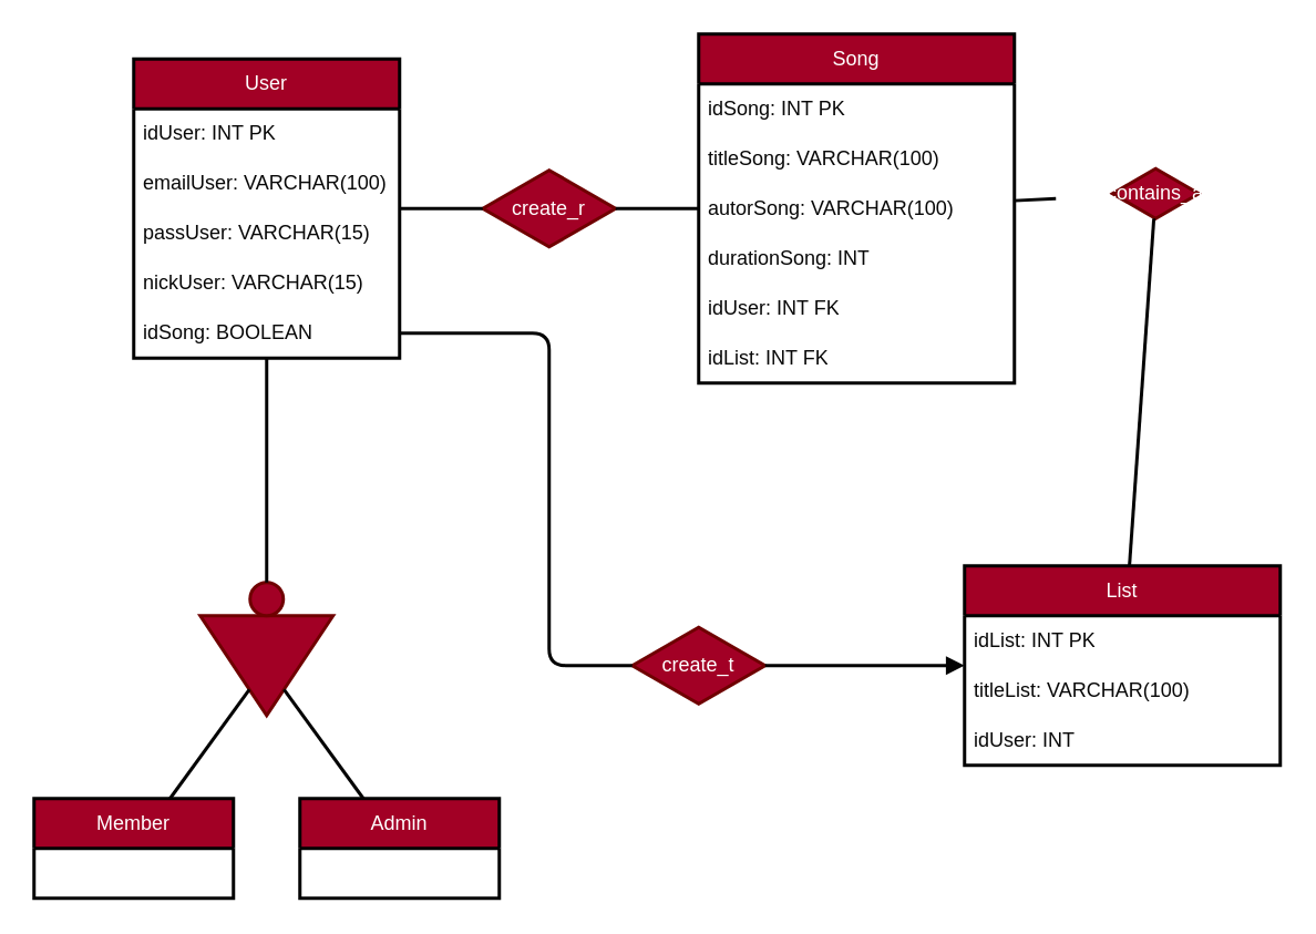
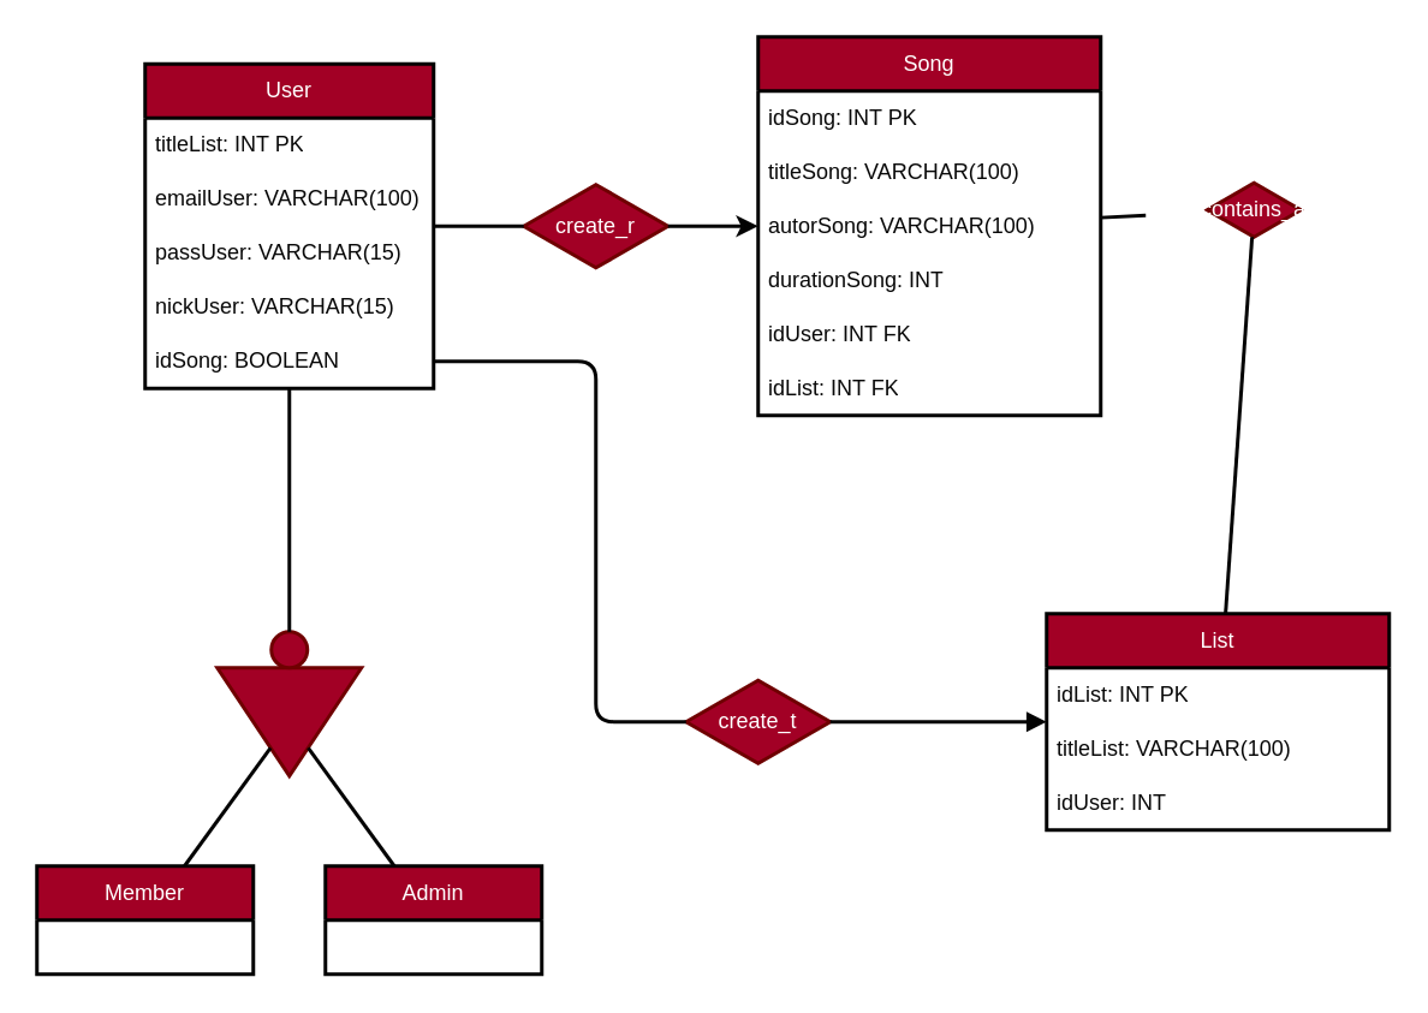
- <mxCell id="3" value="idUser: INT PK" style="text;strokeColor=none;fillColor=none;align=left;verticalAlign=middle;spacingLeft=4;spacingRight=4;overflow=hidden;points=[[0,0.5],[1,0.5]];portConstraint=eastwest;rotatable=0;whiteSpace=wrap;html=1;fontColor=#080808;" parent="2" vertex="1"><mxGeometry y="30" width="160" height="30" as="geometry" /></mxCell>
+ <mxCell id="3" value="titleList: INT PK" style="text;strokeColor=none;fillColor=none;align=left;verticalAlign=middle;spacingLeft=4;spacingRight=4;overflow=hidden;points=[[0,0.5],[1,0.5]];portConstraint=eastwest;rotatable=0;whiteSpace=wrap;html=1;fontColor=#080808;" parent="2" vertex="1"><mxGeometry y="30" width="160" height="30" as="geometry" /></mxCell>
- <mxCell id="32" value="" style="endArrow=none;html=1;fontColor=#000000;strokeColor=#030303;strokeWidth=2;" parent="1" source="30" target="22" edge="1"><mxGeometry width="50" height="50" relative="1" as="geometry"><mxPoint x="250" y="244.5" as="sourcePoint" /><mxPoint x="290" y="249.25" as="targetPoint" /></mxGeometry></mxCell>
+ <mxCell id="32" value="" style="endArrow=classic;html=1;fontColor=#000000;strokeColor=#030303;strokeWidth=2;" parent="1" source="30" target="22" edge="1"><mxGeometry width="50" height="50" relative="1" as="geometry"><mxPoint x="250" y="244.5" as="sourcePoint" /><mxPoint x="290" y="249.25" as="targetPoint" /></mxGeometry></mxCell>
